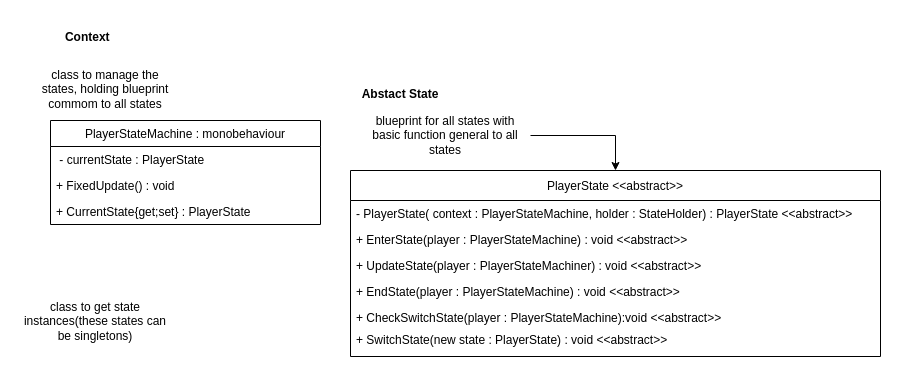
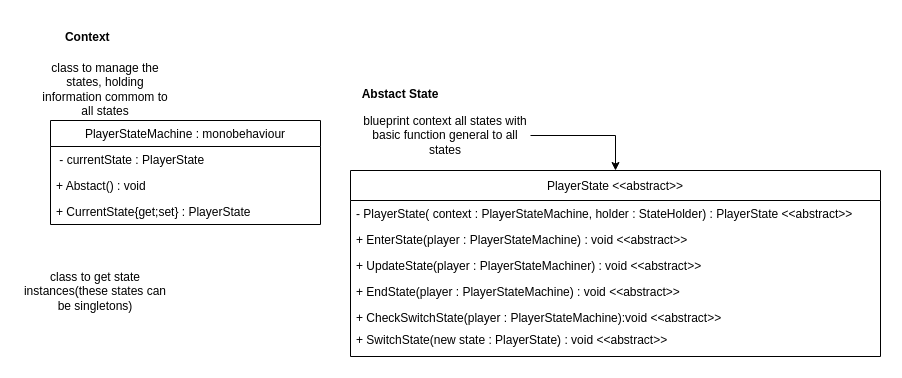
- <mxCell id="21" value="class to manage the states, holding blueprint commom to all states" style="text;html=1;strokeColor=none;fillColor=none;align=center;verticalAlign=middle;whiteSpace=wrap;overflow=hidden;" vertex="1" parent="19"><mxGeometry y="37.5" width="130" height="62.5" as="geometry" /></mxCell>
+ <mxCell id="21" value="class to manage the states, holding information commom to all states" style="text;html=1;strokeColor=none;fillColor=none;align=center;verticalAlign=middle;whiteSpace=wrap;overflow=hidden;" vertex="1" parent="19"><mxGeometry y="37.5" width="130" height="62.5" as="geometry" /></mxCell>
- <mxCell id="15" value="blueprint for all states with basic function general to all states" style="text;html=1;strokeColor=none;fillColor=none;align=center;verticalAlign=middle;whiteSpace=wrap;overflow=hidden;" vertex="1" parent="13"><mxGeometry y="20" width="170" height="70" as="geometry" /></mxCell>
+ <mxCell id="15" value="blueprint context all states with basic function general to all states" style="text;html=1;strokeColor=none;fillColor=none;align=center;verticalAlign=middle;whiteSpace=wrap;overflow=hidden;" vertex="1" parent="13"><mxGeometry y="20" width="170" height="70" as="geometry" /></mxCell>
- <mxCell id="4" value="+ FixedUpdate() : void" style="text;strokeColor=none;fillColor=none;align=left;verticalAlign=top;spacingLeft=4;spacingRight=4;overflow=hidden;rotatable=0;points=[[0,0.5],[1,0.5]];portConstraint=eastwest;" vertex="1" parent="2"><mxGeometry y="52" width="270" height="26" as="geometry" /></mxCell>
+ <mxCell id="4" value="+ Abstact() : void" style="text;strokeColor=none;fillColor=none;align=left;verticalAlign=top;spacingLeft=4;spacingRight=4;overflow=hidden;rotatable=0;points=[[0,0.5],[1,0.5]];portConstraint=eastwest;" vertex="1" parent="2"><mxGeometry y="52" width="270" height="26" as="geometry" /></mxCell>
- <mxCell id="17" value="class to get state instances(these states can be singletons)" style="text;html=1;strokeColor=none;fillColor=none;align=center;verticalAlign=middle;whiteSpace=wrap;overflow=hidden;" vertex="1" parent="1"><mxGeometry x="20" y="286" width="150" height="70" as="geometry" /></mxCell>
+ <mxCell id="17" value="class to get state instances(these states can be singletons)" style="text;html=1;strokeColor=none;fillColor=none;align=center;verticalAlign=middle;whiteSpace=wrap;overflow=hidden;" vertex="1" parent="1"><mxGeometry x="20" y="256" width="150" height="70" as="geometry" /></mxCell>
